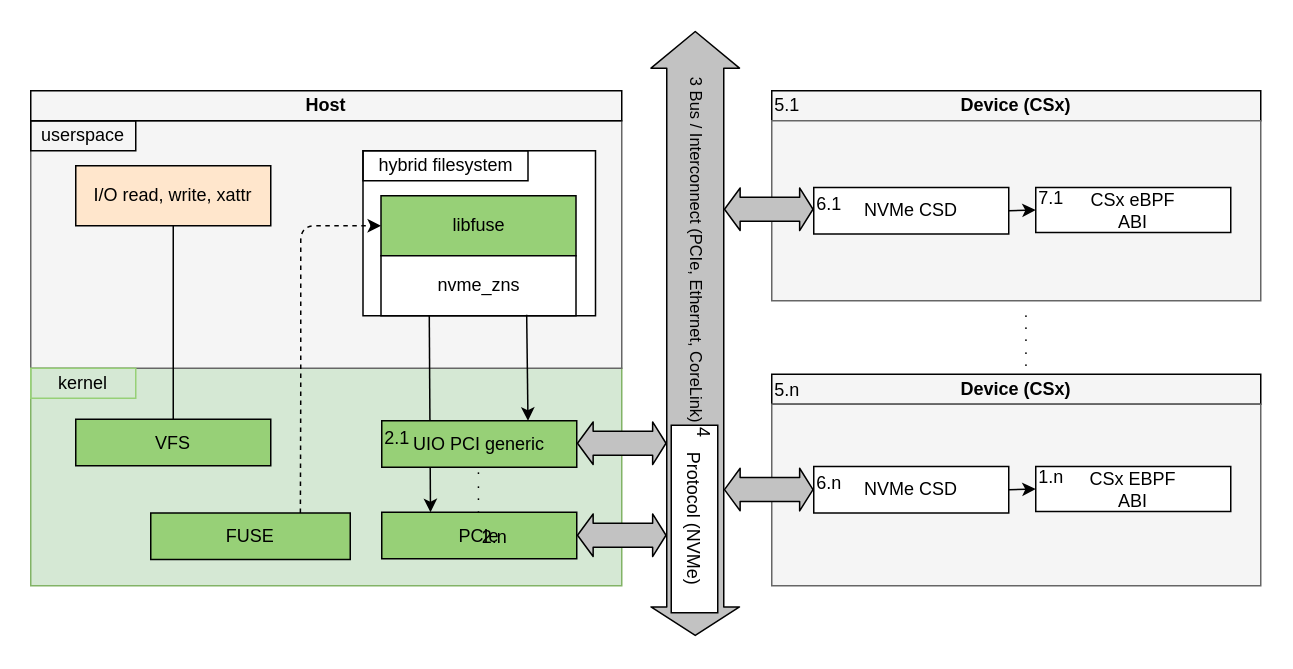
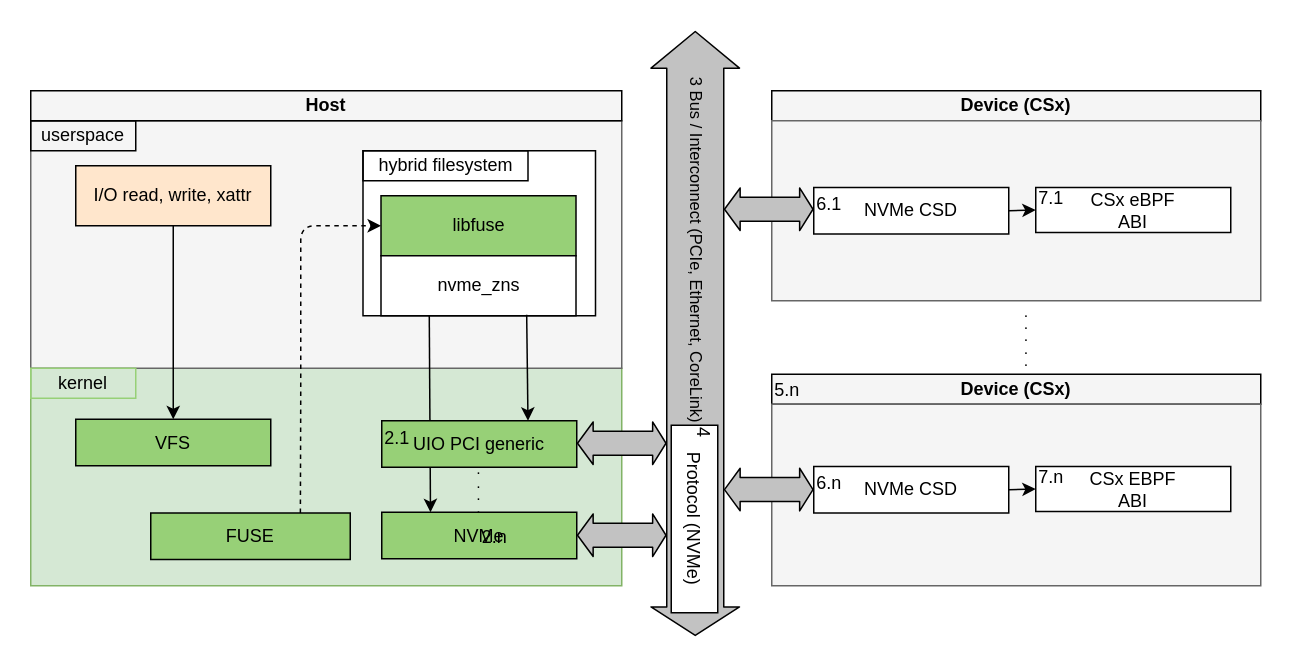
- <mxCell id="14" value="&lt;div&gt;5.1&lt;/div&gt;" style="rounded=0;whiteSpace=wrap;html=1;labelBackgroundColor=none;strokeColor=none;fillColor=none;" parent="1" vertex="1"><mxGeometry x="514" y="60" width="20.8" height="20" as="geometry" /></mxCell>
- <mxCell id="44" value="" style="endArrow=none;html=1;fillColor=#ffffff;fontSize=10;entryX=0.5;entryY=0;entryDx=0;entryDy=0;exitX=0.5;exitY=1;exitDx=0;exitDy=0;" parent="1" source="45" target="41" edge="1"><mxGeometry width="50" height="50" relative="1" as="geometry"><mxPoint x="-4.5" y="286" as="sourcePoint" /><mxPoint x="-4.344" y="364.791" as="targetPoint" /><Array as="points" /></mxGeometry></mxCell>
+ <mxCell id="44" value="" style="endArrow=classic;html=1;fillColor=#ffffff;fontSize=10;entryX=0.5;entryY=0;entryDx=0;entryDy=0;exitX=0.5;exitY=1;exitDx=0;exitDy=0;" parent="1" source="45" target="41" edge="1"><mxGeometry width="50" height="50" relative="1" as="geometry"><mxPoint x="-4.5" y="286" as="sourcePoint" /><mxPoint x="-4.344" y="364.791" as="targetPoint" /><Array as="points" /></mxGeometry></mxCell>
- <mxCell id="21" value="&lt;div&gt;1.n&lt;/div&gt;" style="rounded=0;whiteSpace=wrap;html=1;labelBackgroundColor=none;strokeColor=none;fillColor=none;" parent="19" vertex="1"><mxGeometry width="20.8" height="15" as="geometry" /></mxCell>
+ <mxCell id="21" value="&lt;div&gt;7.n&lt;/div&gt;" style="rounded=0;whiteSpace=wrap;html=1;labelBackgroundColor=none;strokeColor=none;fillColor=none;" parent="19" vertex="1"><mxGeometry width="20.8" height="15" as="geometry" /></mxCell>
- <mxCell id="5" value="PCIe" style="rounded=0;whiteSpace=wrap;html=1;fillColor=#97D077;" parent="4" vertex="1"><mxGeometry width="130" height="31" as="geometry" /></mxCell>
+ <mxCell id="5" value="NVMe" style="rounded=0;whiteSpace=wrap;html=1;fillColor=#97D077;" parent="4" vertex="1"><mxGeometry width="130" height="31" as="geometry" /></mxCell>
